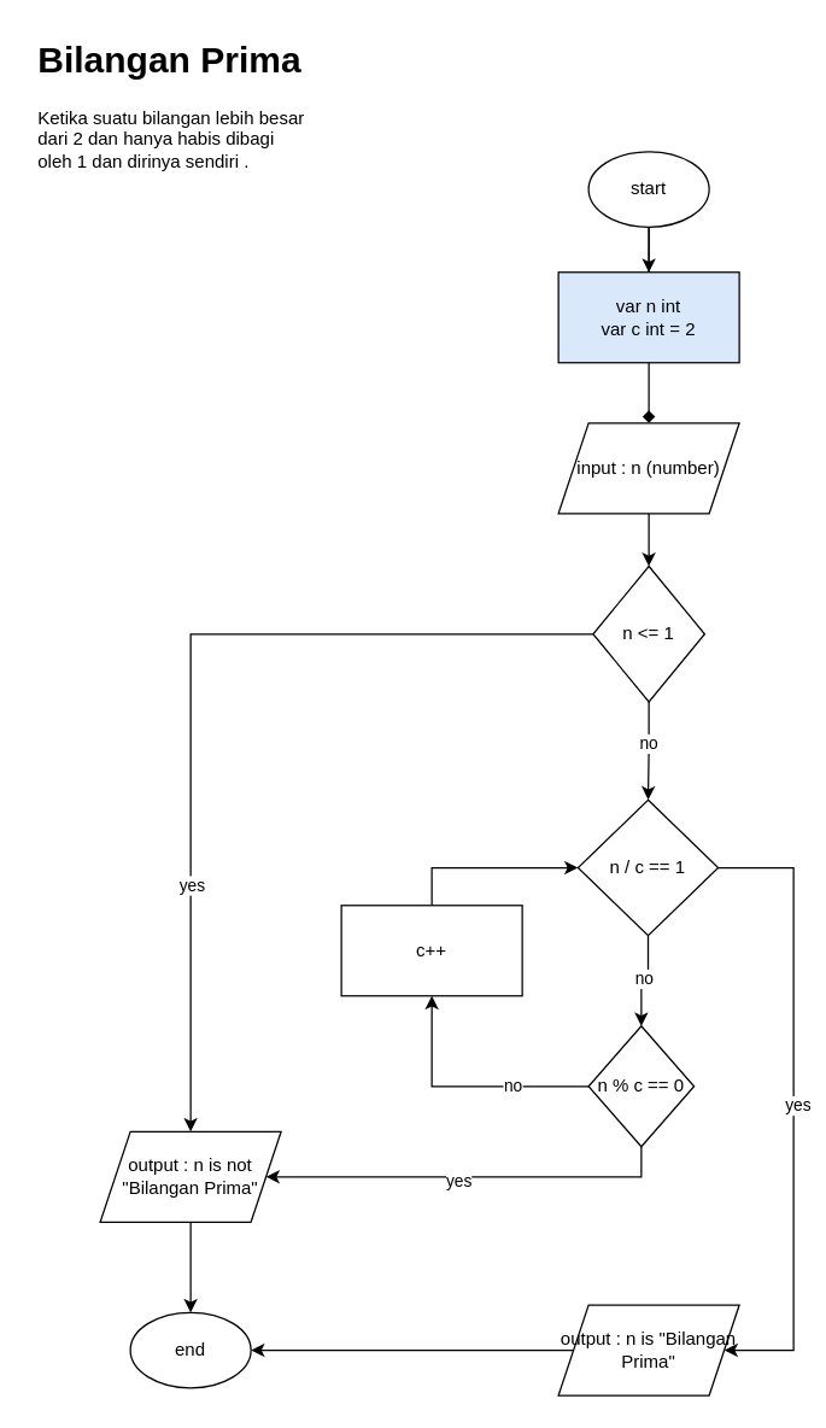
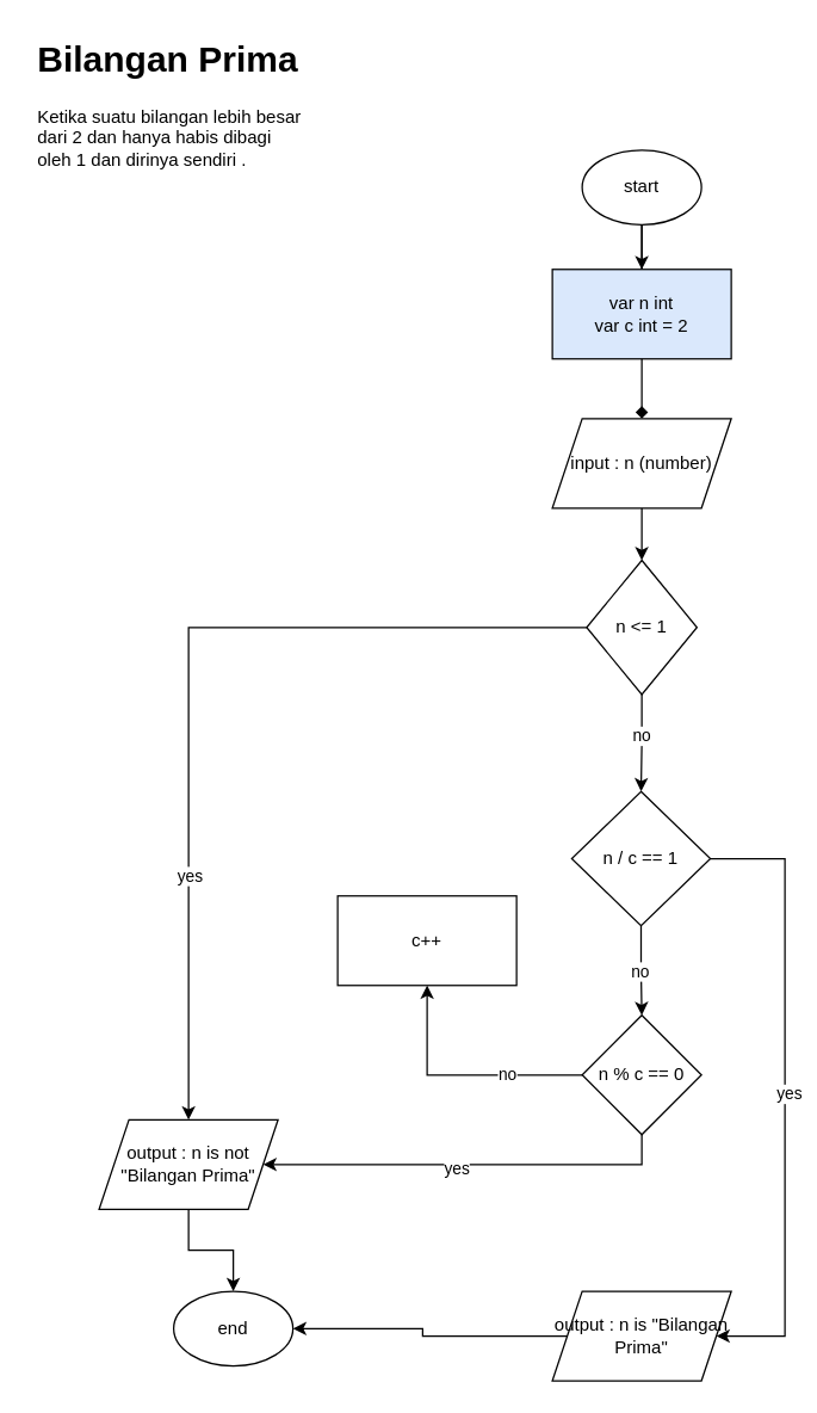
- <mxCell id="28" style="edgeStyle=orthogonalEdgeStyle;rounded=0;orthogonalLoop=1;jettySize=auto;html=1;exitX=0.5;exitY=0;exitDx=0;exitDy=0;entryX=0;entryY=0.5;entryDx=0;entryDy=0;" parent="1" source="29" target="19" edge="1"><mxGeometry relative="1" as="geometry" /></mxCell>
- <mxCell id="24" value="n % c == 0" style="rhombus;whiteSpace=wrap;html=1;" parent="1" vertex="1"><mxGeometry x="390" y="680" width="70" height="80" as="geometry" /></mxCell>
+ <mxCell id="24" value="n % c == 0" style="rhombus;whiteSpace=wrap;html=1;" parent="1" vertex="1"><mxGeometry x="390" y="680" width="80" height="80" as="geometry" /></mxCell>
- <mxCell id="27" value="end" style="ellipse;whiteSpace=wrap;html=1;" parent="1" vertex="1"><mxGeometry x="86" y="870" width="80" height="50" as="geometry" /></mxCell>
+ <mxCell id="27" value="end" style="ellipse;whiteSpace=wrap;html=1;" parent="1" vertex="1"><mxGeometry x="116" y="865" width="80" height="50" as="geometry" /></mxCell>
